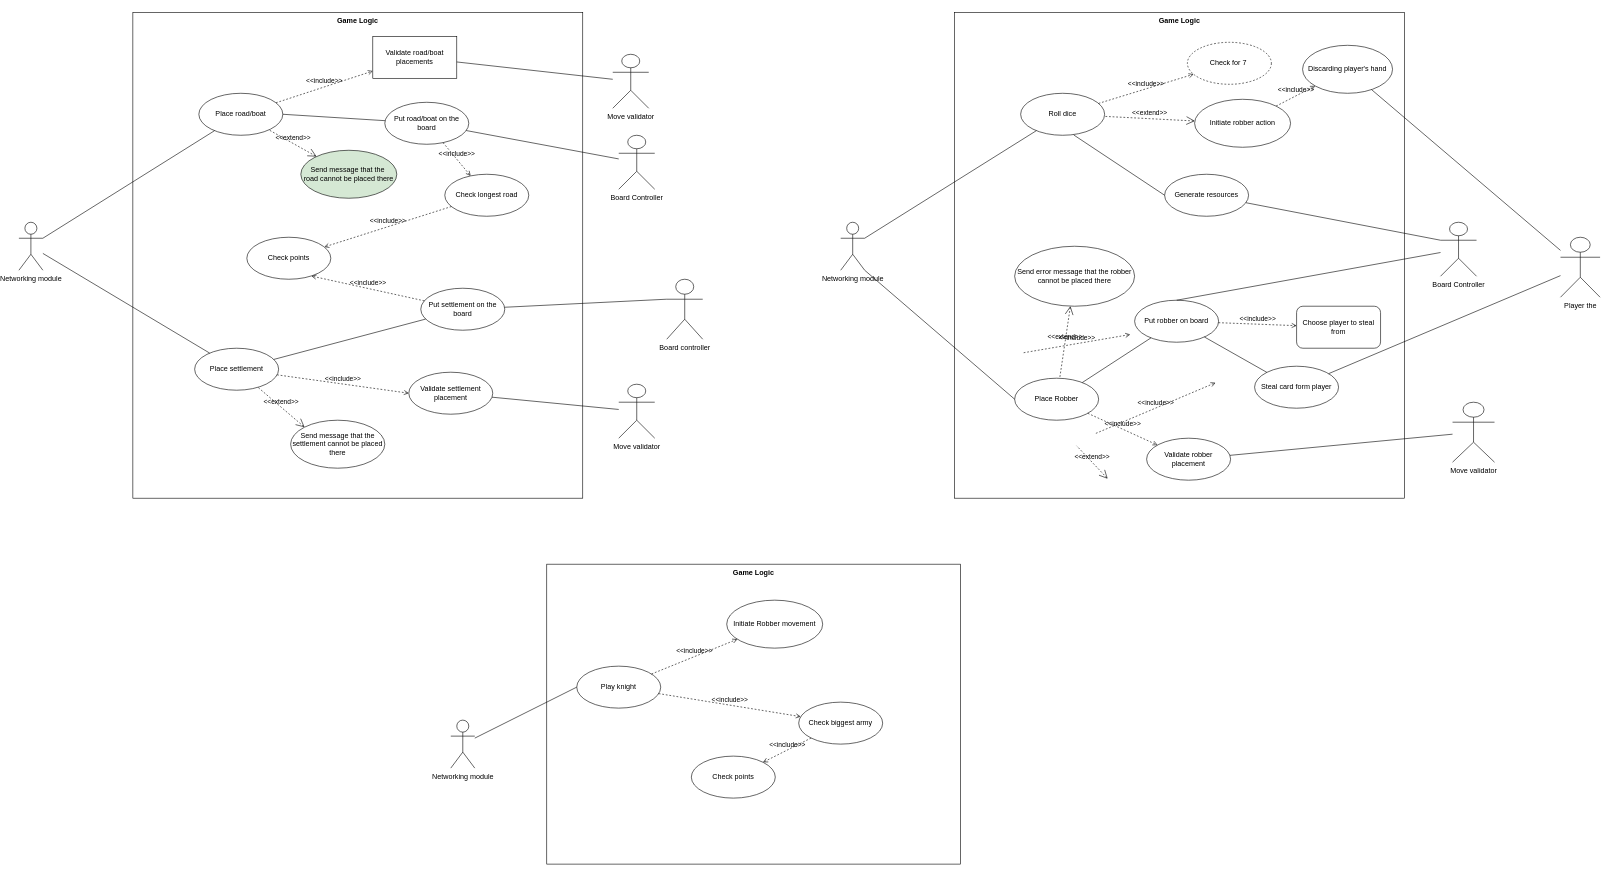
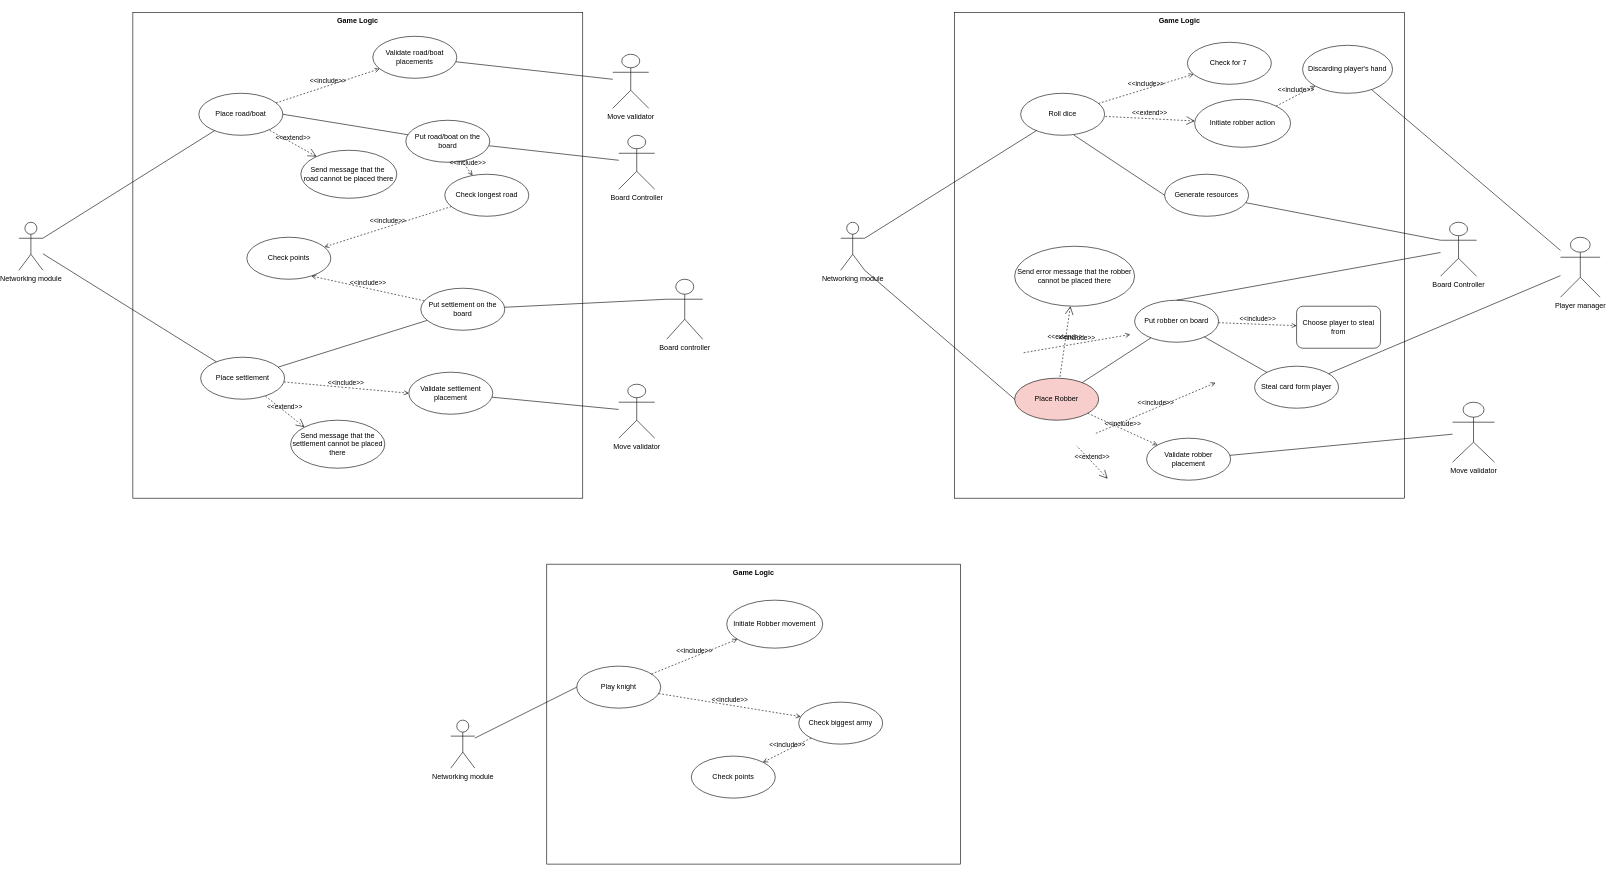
- <mxCell id="5" value="Validate road/boat placements" style="whiteSpace=wrap;html=1;rounded=0;" vertex="1" parent="1"><mxGeometry x="610" y="60" width="140" height="70" as="geometry" /></mxCell>
+ <mxCell id="5" value="Validate road/boat placements" style="ellipse;whiteSpace=wrap;html=1;" vertex="1" parent="1"><mxGeometry x="610" y="60" width="140" height="70" as="geometry" /></mxCell>
- <mxCell id="28" value="Check for 7&amp;nbsp;" style="ellipse;whiteSpace=wrap;html=1;dashed=1;" vertex="1" parent="1"><mxGeometry x="1968" y="70" width="140" height="70" as="geometry" /></mxCell>
+ <mxCell id="28" value="Check for 7&amp;nbsp;" style="ellipse;whiteSpace=wrap;html=1;" vertex="1" parent="1"><mxGeometry x="1968" y="70" width="140" height="70" as="geometry" /></mxCell>
- <mxCell id="10" value="Put road/boat on the board" style="ellipse;whiteSpace=wrap;html=1;" vertex="1" parent="1"><mxGeometry x="630" y="170" width="140" height="70" as="geometry" /></mxCell>
+ <mxCell id="10" value="Put road/boat on the board" style="ellipse;whiteSpace=wrap;html=1;" vertex="1" parent="1"><mxGeometry x="665" y="200" width="140" height="70" as="geometry" /></mxCell>
- <mxCell id="9" value="Send message that the&amp;nbsp;&lt;br&gt;road cannot be placed there" style="ellipse;whiteSpace=wrap;html=1;fillColor=#d5e8d4;" vertex="1" parent="1"><mxGeometry x="490" y="250" width="160" height="80" as="geometry" /></mxCell>
+ <mxCell id="9" value="Send message that the&amp;nbsp;&lt;br&gt;road cannot be placed there" style="ellipse;whiteSpace=wrap;html=1;" vertex="1" parent="1"><mxGeometry x="490" y="250" width="160" height="80" as="geometry" /></mxCell>
- <mxCell id="39" value="Player the" style="shape=umlActor;html=1;verticalLabelPosition=bottom;verticalAlign=top;align=center;" vertex="1" parent="1"><mxGeometry x="2590" y="395" width="66" height="100" as="geometry" /></mxCell>
+ <mxCell id="39" value="Player manager" style="shape=umlActor;html=1;verticalLabelPosition=bottom;verticalAlign=top;align=center;" vertex="1" parent="1"><mxGeometry x="2590" y="395" width="66" height="100" as="geometry" /></mxCell>
- <mxCell id="16" value="Place settlement" style="ellipse;whiteSpace=wrap;html=1;" vertex="1" parent="1"><mxGeometry x="313" y="580" width="140" height="70" as="geometry" /></mxCell>
+ <mxCell id="16" value="Place settlement" style="ellipse;whiteSpace=wrap;html=1;" vertex="1" parent="1"><mxGeometry x="323" y="595" width="140" height="70" as="geometry" /></mxCell>
- <mxCell id="40" value="Place Robber" style="ellipse;whiteSpace=wrap;html=1;" vertex="1" parent="1"><mxGeometry x="1680" y="630" width="140" height="70" as="geometry" /></mxCell>
+ <mxCell id="40" value="Place Robber" style="ellipse;whiteSpace=wrap;html=1;fillColor=#f8cecc;" vertex="1" parent="1"><mxGeometry x="1680" y="630" width="140" height="70" as="geometry" /></mxCell>
